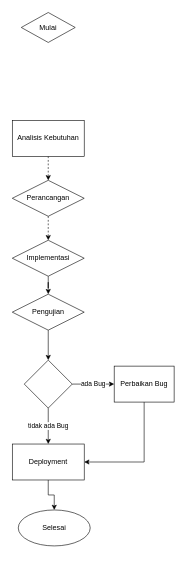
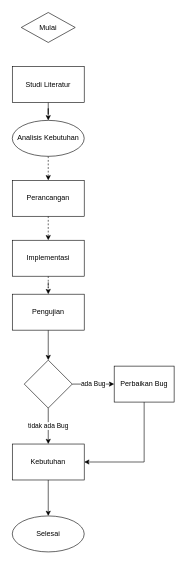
+ <mxCell id="4" value="Studi Literatur" style="whiteSpace=wrap;html=1;" vertex="1" parent="1"><mxGeometry x="20" y="110" width="120" height="60" as="geometry" /></mxCell>
+ <mxCell id="3" value="" style="edgeStyle=orthogonalEdgeStyle;rounded=0;orthogonalLoop=1;jettySize=auto;html=1;" edge="1" parent="1" source="4" target="6"><mxGeometry relative="1" as="geometry" /></mxCell>
- <mxCell id="6" value="Analisis Kebutuhan" style="whiteSpace=wrap;html=1;" vertex="1" parent="1"><mxGeometry x="20" y="200" width="120" height="60" as="geometry" /></mxCell>
+ <mxCell id="6" value="Analisis Kebutuhan" style="ellipse;whiteSpace=wrap;html=1;" vertex="1" parent="1"><mxGeometry x="20" y="200" width="120" height="60" as="geometry" /></mxCell>
- <mxCell id="8" value="Perancangan" style="rhombus;whiteSpace=wrap;html=1;" vertex="1" parent="1"><mxGeometry x="20" y="300" width="120" height="60" as="geometry" /></mxCell>
+ <mxCell id="8" value="Perancangan" style="whiteSpace=wrap;html=1;" vertex="1" parent="1"><mxGeometry x="20" y="300" width="120" height="60" as="geometry" /></mxCell>
- <mxCell id="10" value="Implementasi" style="rhombus;whiteSpace=wrap;html=1;" vertex="1" parent="1"><mxGeometry x="20" y="400" width="120" height="60" as="geometry" /></mxCell>
+ <mxCell id="10" value="Implementasi" style="whiteSpace=wrap;html=1;" vertex="1" parent="1"><mxGeometry x="20" y="400" width="120" height="60" as="geometry" /></mxCell>
- <mxCell id="9" value="" style="edgeStyle=orthogonalEdgeStyle;rounded=0;orthogonalLoop=1;jettySize=auto;html=1;" edge="1" parent="1" source="10" target="12"><mxGeometry relative="1" as="geometry" /></mxCell>
+ <mxCell id="9" value="" style="edgeStyle=orthogonalEdgeStyle;rounded=0;orthogonalLoop=1;jettySize=auto;html=1;dashed=1;" edge="1" parent="1" source="10" target="12"><mxGeometry relative="1" as="geometry" /></mxCell>
- <mxCell id="12" value="Pengujian" style="rhombus;whiteSpace=wrap;html=1;" vertex="1" parent="1"><mxGeometry x="20" y="490" width="120" height="60" as="geometry" /></mxCell>
+ <mxCell id="12" value="Pengujian" style="whiteSpace=wrap;html=1;" vertex="1" parent="1"><mxGeometry x="20" y="490" width="120" height="60" as="geometry" /></mxCell>
- <mxCell id="19" value="Deployment" style="whiteSpace=wrap;html=1;" vertex="1" parent="1"><mxGeometry x="20" y="740" width="120" height="60" as="geometry" /></mxCell>
+ <mxCell id="19" value="Kebutuhan" style="whiteSpace=wrap;html=1;" vertex="1" parent="1"><mxGeometry x="20" y="740" width="120" height="60" as="geometry" /></mxCell>
- <mxCell id="20" value="Selesai" style="ellipse;whiteSpace=wrap;html=1;" vertex="1" parent="1"><mxGeometry x="30" y="850" width="120" height="60" as="geometry" /></mxCell>
+ <mxCell id="20" value="Selesai" style="ellipse;whiteSpace=wrap;html=1;" vertex="1" parent="1"><mxGeometry x="20" y="860" width="120" height="60" as="geometry" /></mxCell>
